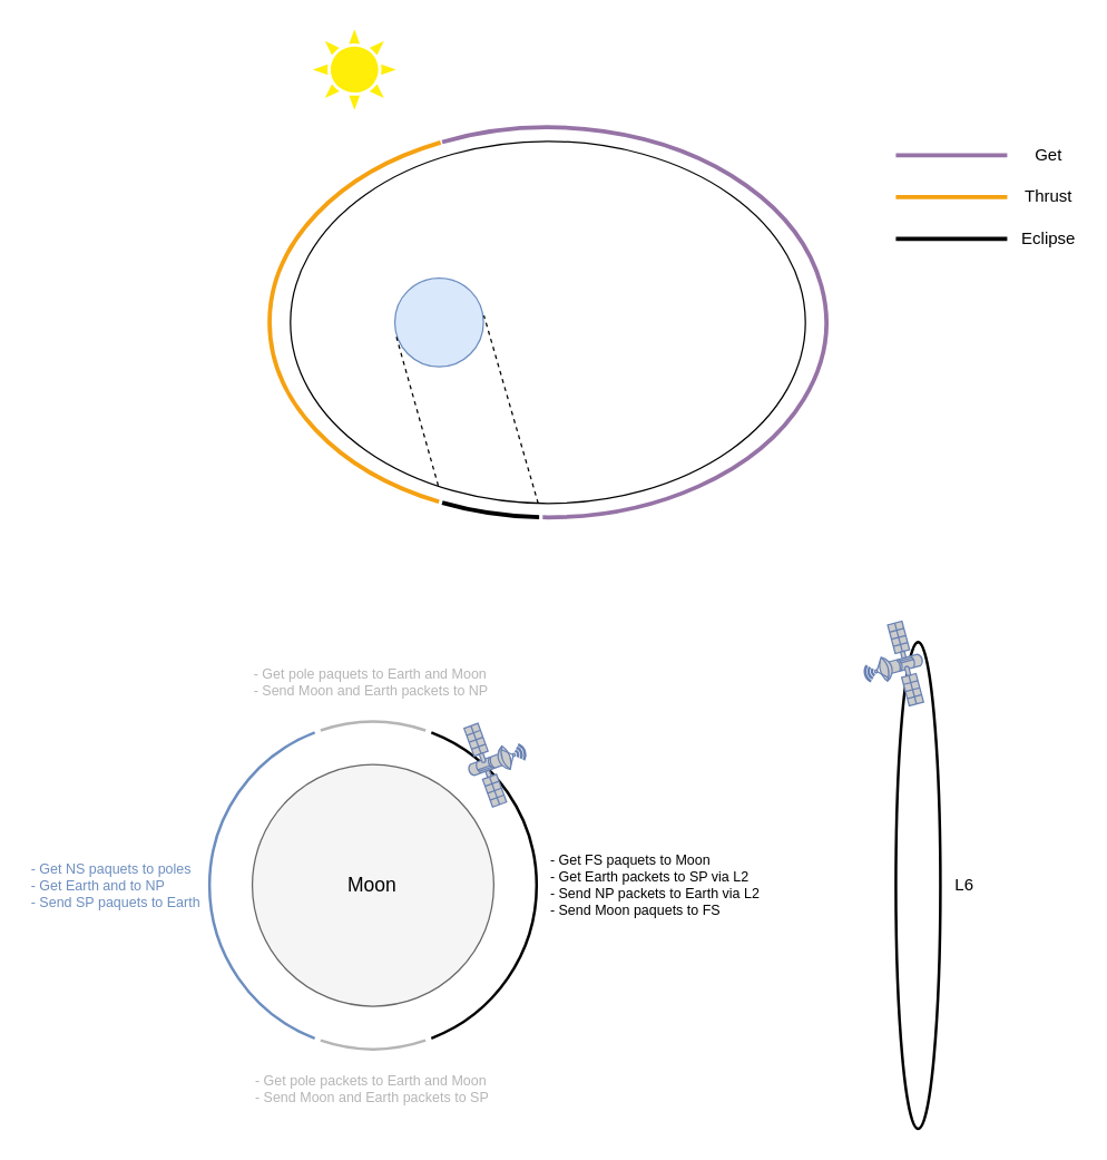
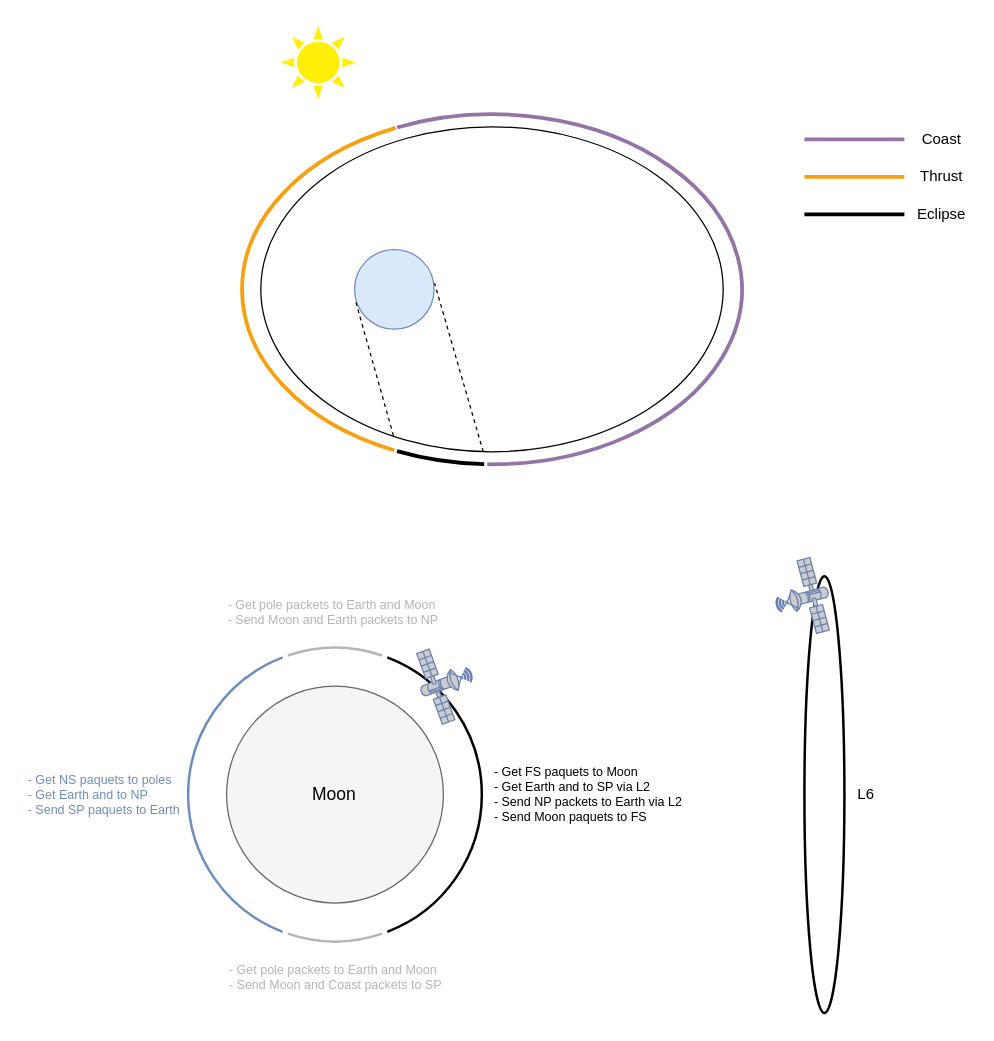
- <mxCell id="12" value="Get" style="text;html=1;strokeColor=none;fillColor=none;align=center;verticalAlign=middle;whiteSpace=wrap;rounded=0;" vertex="1" parent="1"><mxGeometry x="733" y="101" width="40" height="20" as="geometry" /></mxCell>
+ <mxCell id="12" value="Coast" style="text;html=1;strokeColor=none;fillColor=none;align=center;verticalAlign=middle;whiteSpace=wrap;rounded=0;" vertex="1" parent="1"><mxGeometry x="733" y="101" width="40" height="20" as="geometry" /></mxCell>
- <mxCell id="27" value="- Get pole paquets to Earth and Moon&lt;br&gt;- Send Moon and Earth packets to NP" style="text;html=1;strokeColor=none;fillColor=none;align=left;verticalAlign=middle;whiteSpace=wrap;rounded=0;horizontal=1;fontSize=10;fontColor=#B5B5B5;labelBackgroundColor=#ffffff;" vertex="1" parent="1"><mxGeometry x="179.55" y="460.54" width="175.59" height="57.57" as="geometry" /></mxCell>
+ <mxCell id="27" value="- Get pole packets to Earth and Moon&lt;br&gt;- Send Moon and Earth packets to NP" style="text;html=1;strokeColor=none;fillColor=none;align=left;verticalAlign=middle;whiteSpace=wrap;rounded=0;horizontal=1;fontSize=10;fontColor=#B5B5B5;labelBackgroundColor=#ffffff;" vertex="1" parent="1"><mxGeometry x="179.55" y="460.54" width="175.59" height="57.57" as="geometry" /></mxCell>
- <mxCell id="30" value="&lt;font color=&quot;#000000&quot;&gt;- Get FS paquets to Moon&lt;br&gt;- Get Earth packets to SP via L2&lt;br style=&quot;font-size: 10px&quot;&gt;- Send NP packets to Earth via L2&lt;br&gt;- Send Moon paquets to FS&amp;nbsp;&lt;br&gt;&lt;/font&gt;" style="text;html=1;strokeColor=none;fillColor=none;align=left;verticalAlign=middle;whiteSpace=wrap;rounded=0;horizontal=1;fontSize=10;fontColor=#B5B5B5;labelBackgroundColor=#ffffff;" vertex="1" parent="1"><mxGeometry x="392.85" y="606.55" width="178.15" height="57.57" as="geometry" /></mxCell>
+ <mxCell id="30" value="&lt;font color=&quot;#000000&quot;&gt;- Get FS paquets to Moon&lt;br&gt;- Get Earth and to SP via L2&lt;br style=&quot;font-size: 10px&quot;&gt;- Send NP packets to Earth via L2&lt;br&gt;- Send Moon paquets to FS&amp;nbsp;&lt;br&gt;&lt;/font&gt;" style="text;html=1;strokeColor=none;fillColor=none;align=left;verticalAlign=middle;whiteSpace=wrap;rounded=0;horizontal=1;fontSize=10;fontColor=#B5B5B5;labelBackgroundColor=#ffffff;" vertex="1" parent="1"><mxGeometry x="392.85" y="606.55" width="178.15" height="57.57" as="geometry" /></mxCell>
- <mxCell id="29" value="- Get pole packets to Earth and Moon&lt;br style=&quot;font-size: 10px&quot;&gt;- Send Moon and Earth packets to SP" style="text;html=1;strokeColor=none;fillColor=none;align=left;verticalAlign=middle;whiteSpace=wrap;rounded=0;horizontal=1;fontSize=10;fontColor=#B5B5B5;labelBackgroundColor=#ffffff;" vertex="1" parent="1"><mxGeometry x="180.6" y="752.57" width="180.59" height="57.57" as="geometry" /></mxCell>
+ <mxCell id="29" value="- Get pole packets to Earth and Moon&lt;br style=&quot;font-size: 10px&quot;&gt;- Send Moon and Coast packets to SP" style="text;html=1;strokeColor=none;fillColor=none;align=left;verticalAlign=middle;whiteSpace=wrap;rounded=0;horizontal=1;fontSize=10;fontColor=#B5B5B5;labelBackgroundColor=#ffffff;" vertex="1" parent="1"><mxGeometry x="180.6" y="752.57" width="180.59" height="57.57" as="geometry" /></mxCell>
